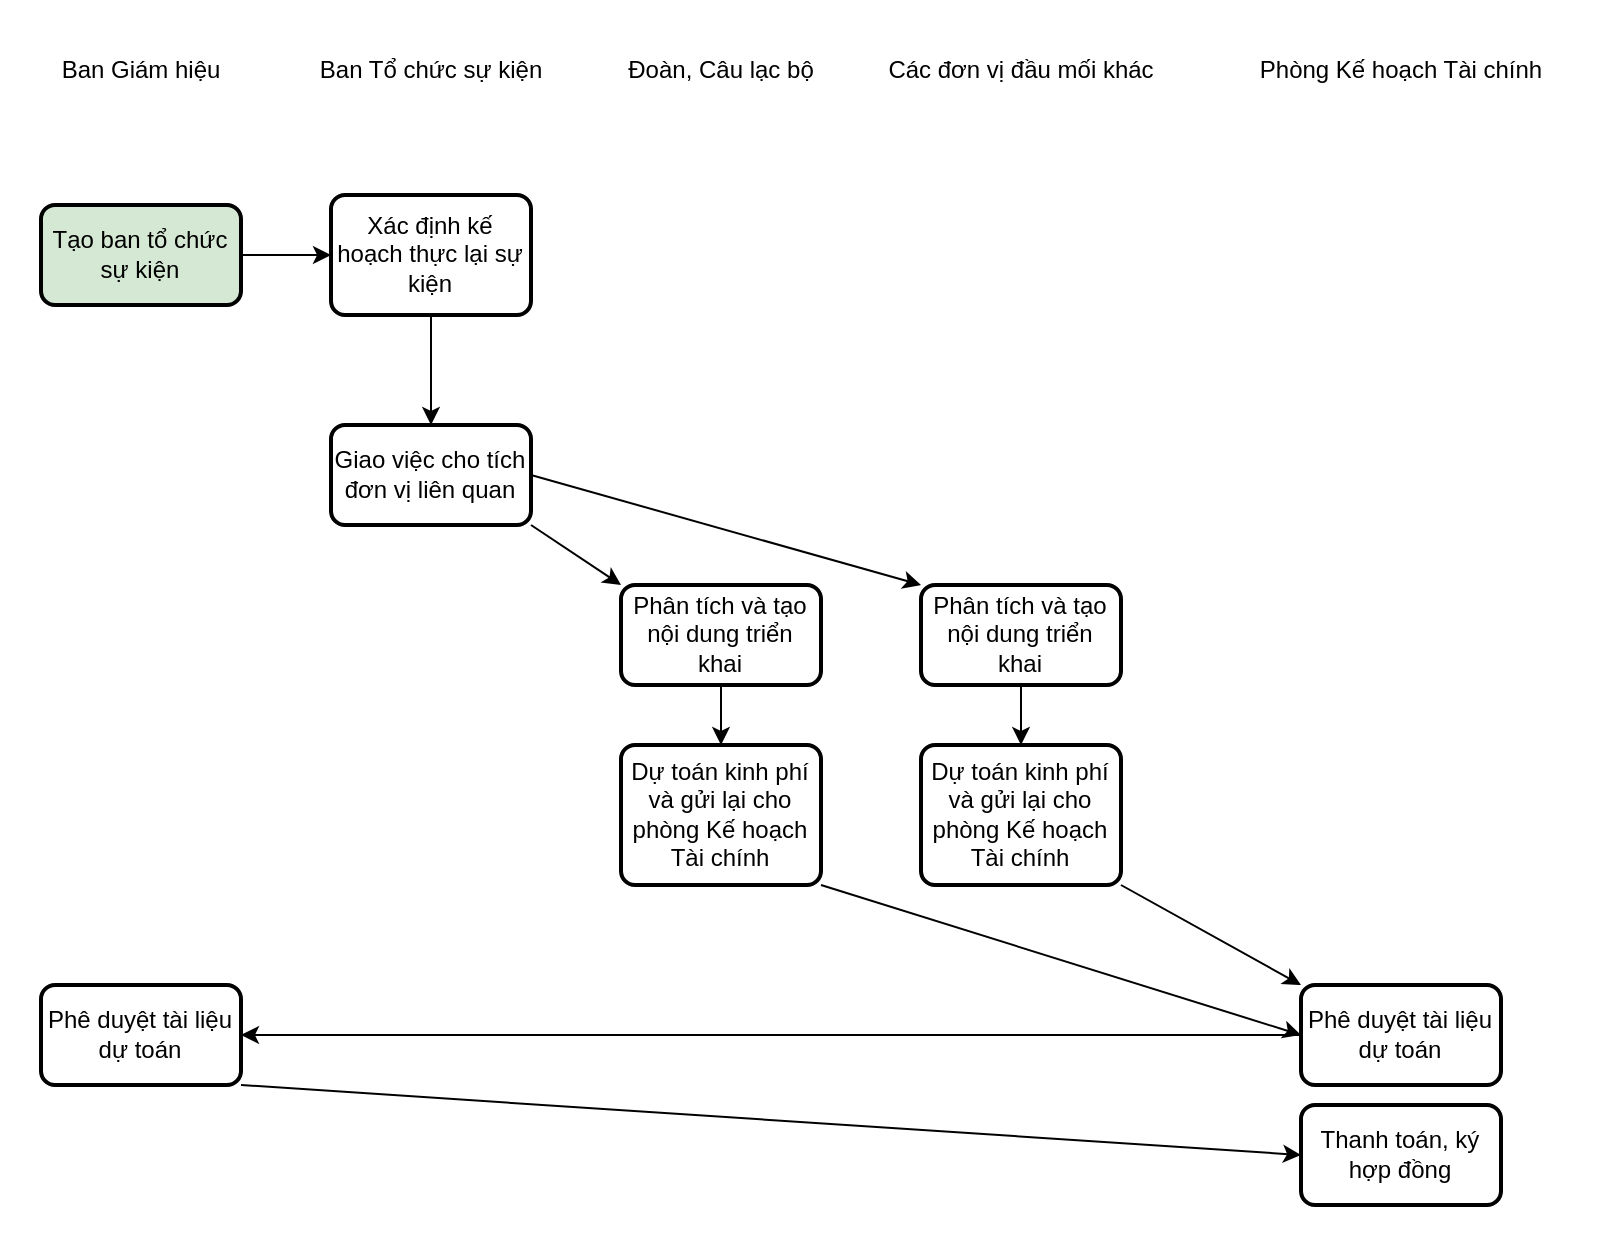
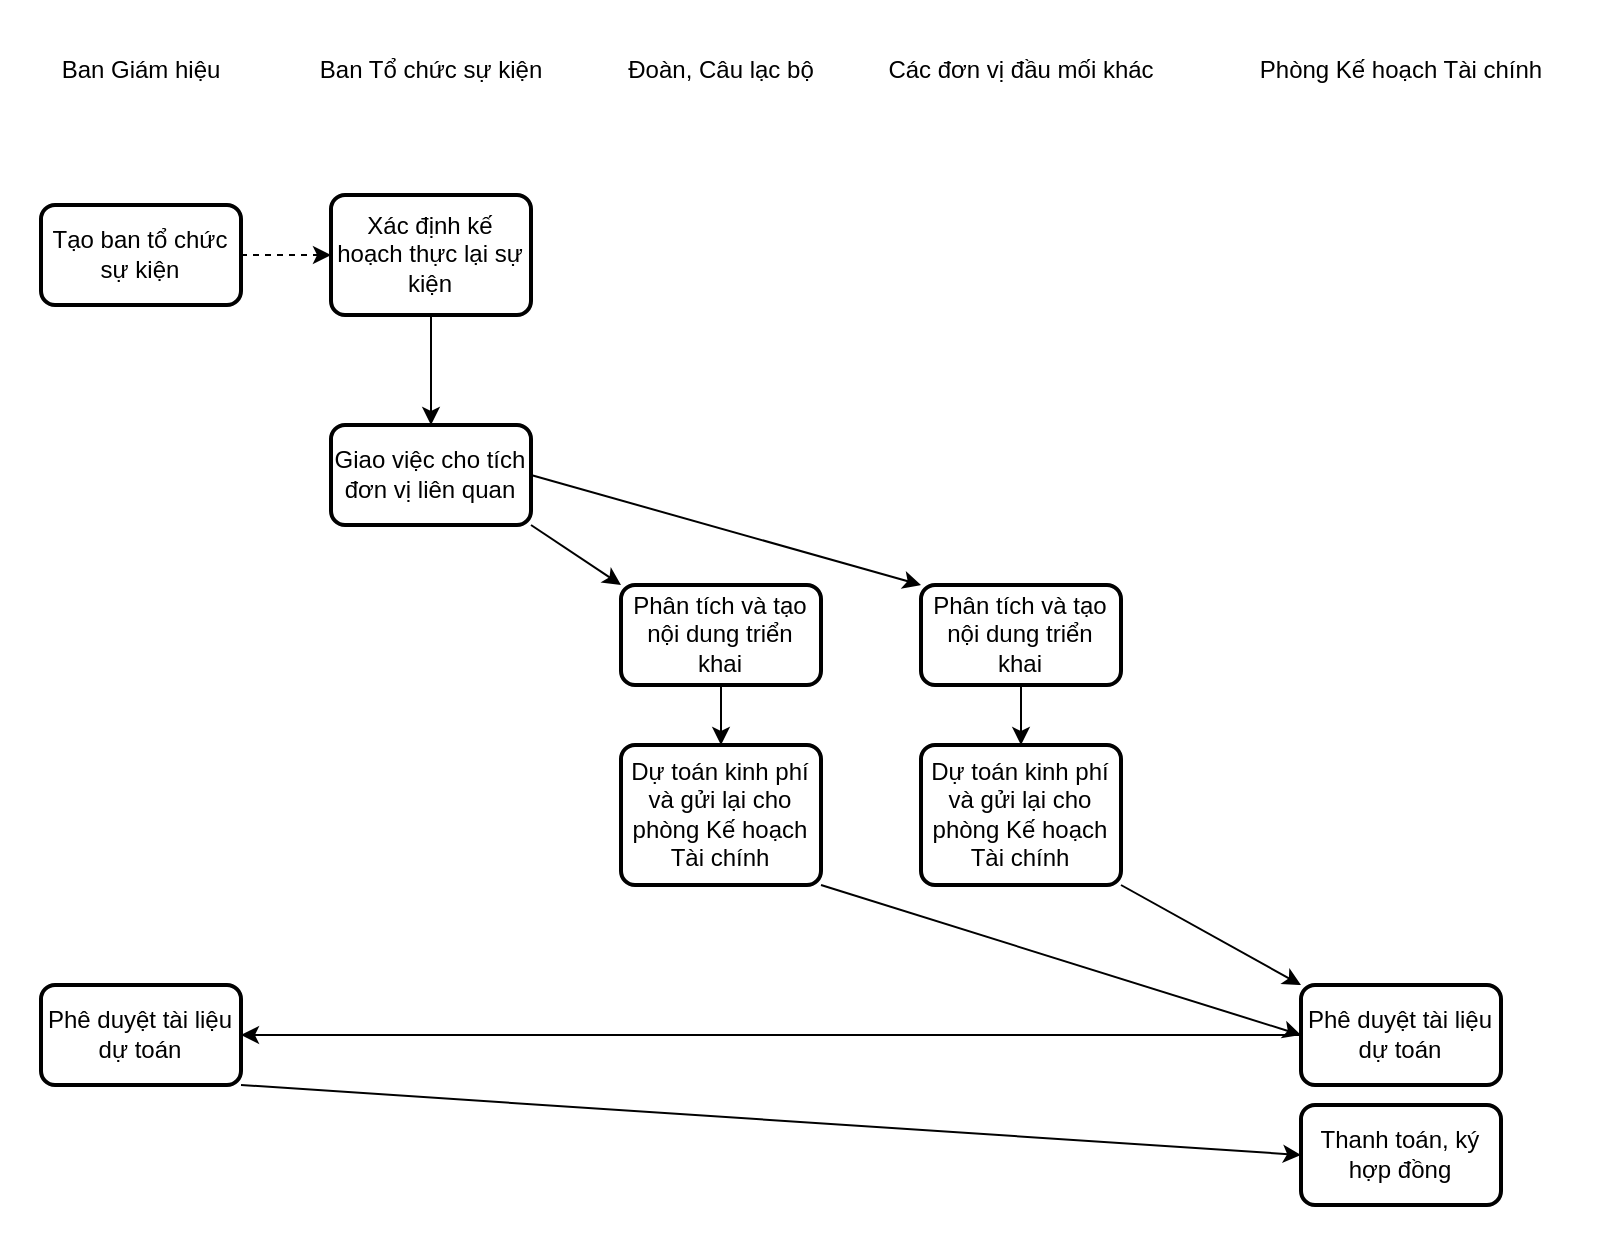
- <mxCell id="2" value="Tạo ban tổ chức sự kiện" style="rounded=1;whiteSpace=wrap;html=1;absoluteArcSize=1;arcSize=14;strokeWidth=2;fillColor=#d5e8d4;" vertex="1" parent="1"><mxGeometry x="20" y="102" width="100" height="50" as="geometry" /></mxCell>
+ <mxCell id="2" value="Tạo ban tổ chức sự kiện" style="rounded=1;whiteSpace=wrap;html=1;absoluteArcSize=1;arcSize=14;strokeWidth=2;" vertex="1" parent="1"><mxGeometry x="20" y="102" width="100" height="50" as="geometry" /></mxCell>
- <mxCell id="6" value="" style="endArrow=classic;html=1;rounded=0;exitX=1;exitY=0.5;exitDx=0;exitDy=0;entryX=0;entryY=0.5;entryDx=0;entryDy=0;" edge="1" parent="1" source="2" target="5"><mxGeometry width="50" height="50" relative="1" as="geometry"><mxPoint x="330" y="192" as="sourcePoint" /><mxPoint x="380" y="142" as="targetPoint" /></mxGeometry></mxCell>
+ <mxCell id="6" value="" style="endArrow=classic;html=1;rounded=0;exitX=1;exitY=0.5;exitDx=0;exitDy=0;entryX=0;entryY=0.5;entryDx=0;entryDy=0;dashed=1;" edge="1" parent="1" source="2" target="5"><mxGeometry width="50" height="50" relative="1" as="geometry"><mxPoint x="330" y="192" as="sourcePoint" /><mxPoint x="380" y="142" as="targetPoint" /></mxGeometry></mxCell>
